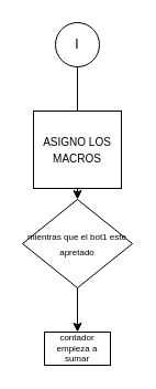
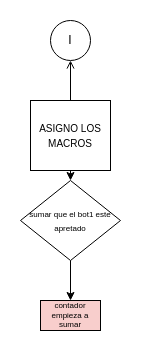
- <mxCell id="5" value="" style="endArrow=none;html=1;rounded=0;fontSize=11;entryX=0.5;entryY=1;entryDx=0;entryDy=0;exitX=0.5;exitY=0;exitDx=0;exitDy=0;" edge="1" parent="1" source="3" target="2"><mxGeometry width="50" height="50" relative="1" as="geometry"><mxPoint x="50" y="190" as="sourcePoint" /><mxPoint x="100" y="140" as="targetPoint" /></mxGeometry></mxCell>
+ <mxCell id="5" value="" style="endArrow=open;html=1;rounded=0;fontSize=11;entryX=0.5;entryY=1;entryDx=0;entryDy=0;exitX=0.5;exitY=0;exitDx=0;exitDy=0;" edge="1" parent="1" source="3" target="2"><mxGeometry width="50" height="50" relative="1" as="geometry"><mxPoint x="50" y="190" as="sourcePoint" /><mxPoint x="100" y="140" as="targetPoint" /></mxGeometry></mxCell>
- <mxCell id="6" value="&lt;font style=&quot;font-size: 8px;&quot;&gt;mientras que el bot1 este apretado&lt;/font&gt;" style="rhombus;whiteSpace=wrap;html=1;fontSize=11;" vertex="1" parent="1"><mxGeometry x="20" y="180" width="100" height="80" as="geometry" /></mxCell>
+ <mxCell id="6" value="&lt;font style=&quot;font-size: 8px;&quot;&gt;sumar que el bot1 este apretado&lt;/font&gt;" style="rhombus;whiteSpace=wrap;html=1;fontSize=11;" vertex="1" parent="1"><mxGeometry x="20" y="180" width="100" height="80" as="geometry" /></mxCell>
- <mxCell id="8" value="contador empieza a sumar" style="rounded=0;whiteSpace=wrap;html=1;fontSize=8;" vertex="1" parent="1"><mxGeometry x="40" y="300" width="60" height="30" as="geometry" /></mxCell>
+ <mxCell id="8" value="contador empieza a sumar" style="rounded=0;whiteSpace=wrap;html=1;fontSize=8;fillColor=#f8cecc;" vertex="1" parent="1"><mxGeometry x="40" y="300" width="60" height="30" as="geometry" /></mxCell>
